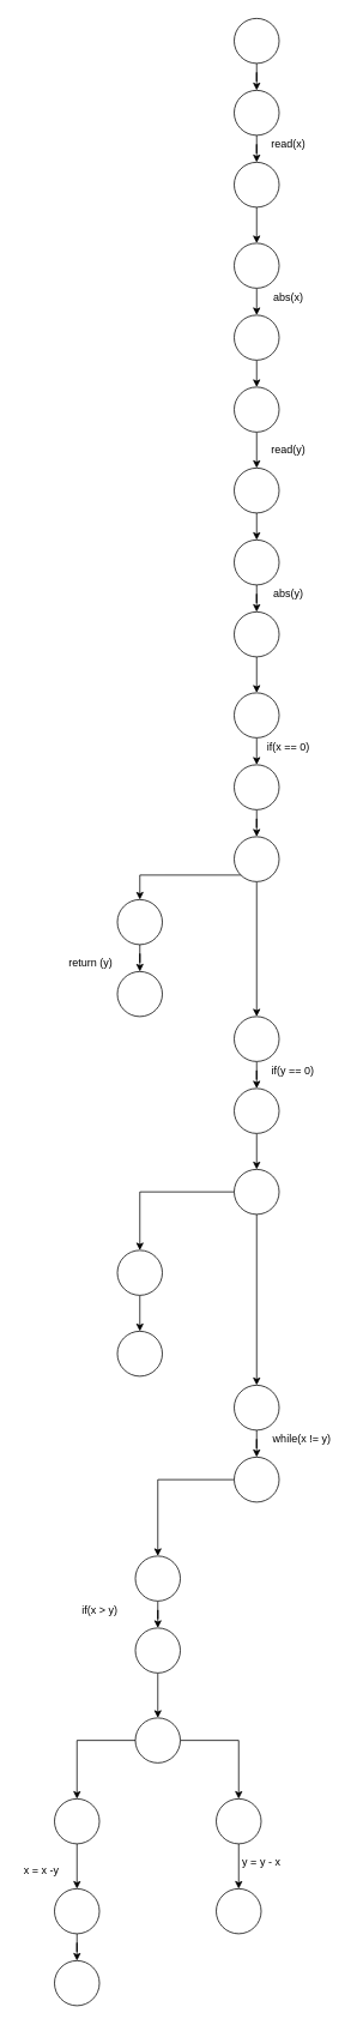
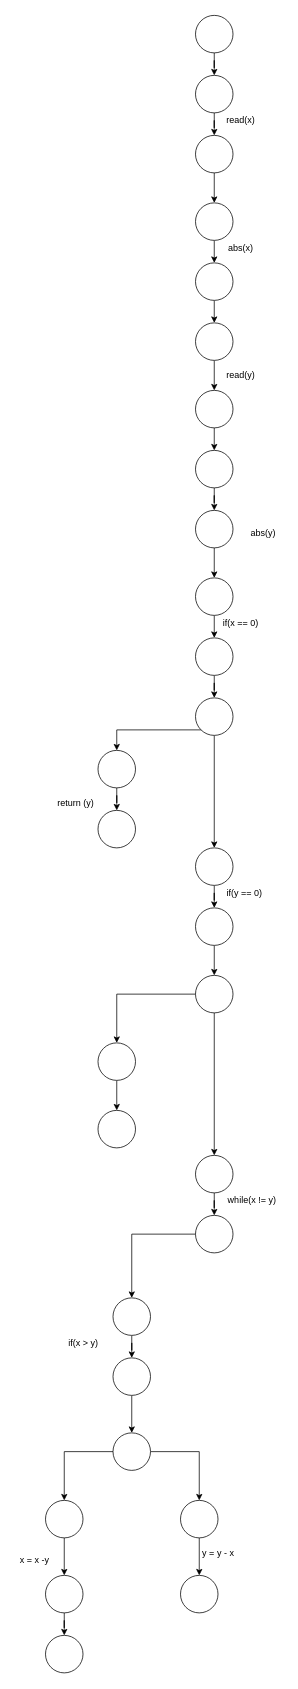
- <mxCell id="30" value="abs(y)" style="text;html=1;align=center;verticalAlign=middle;resizable=0;points=[];autosize=1;strokeColor=none;" vertex="1" parent="1"><mxGeometry x="295" y="650" width="50" height="20" as="geometry" /></mxCell>
+ <mxCell id="30" value="abs(y)" style="text;html=1;align=center;verticalAlign=middle;resizable=0;points=[];autosize=1;strokeColor=none;" vertex="1" parent="1"><mxGeometry x="325" y="700" width="50" height="20" as="geometry" /></mxCell>
